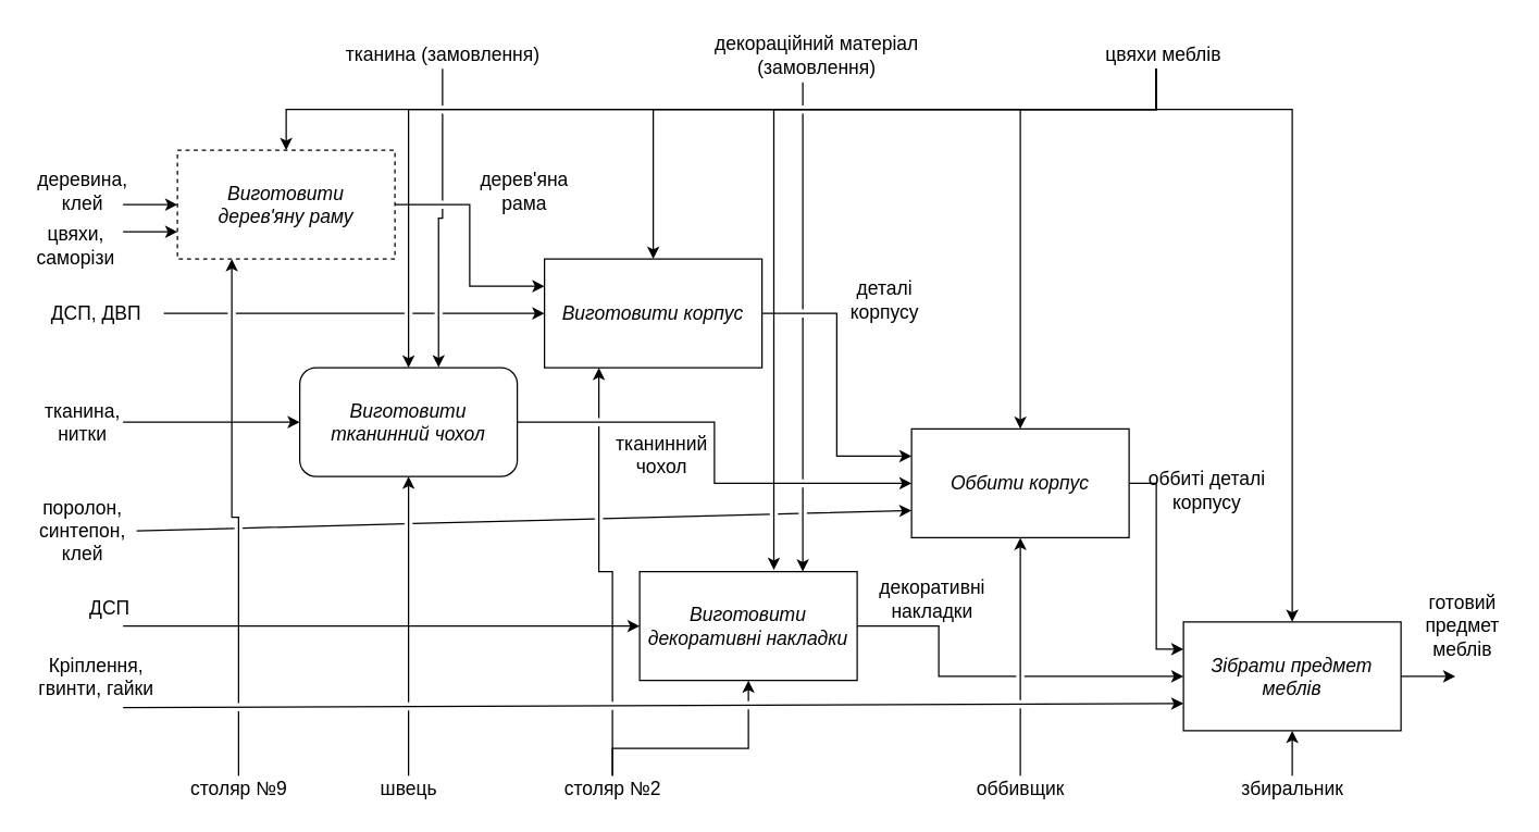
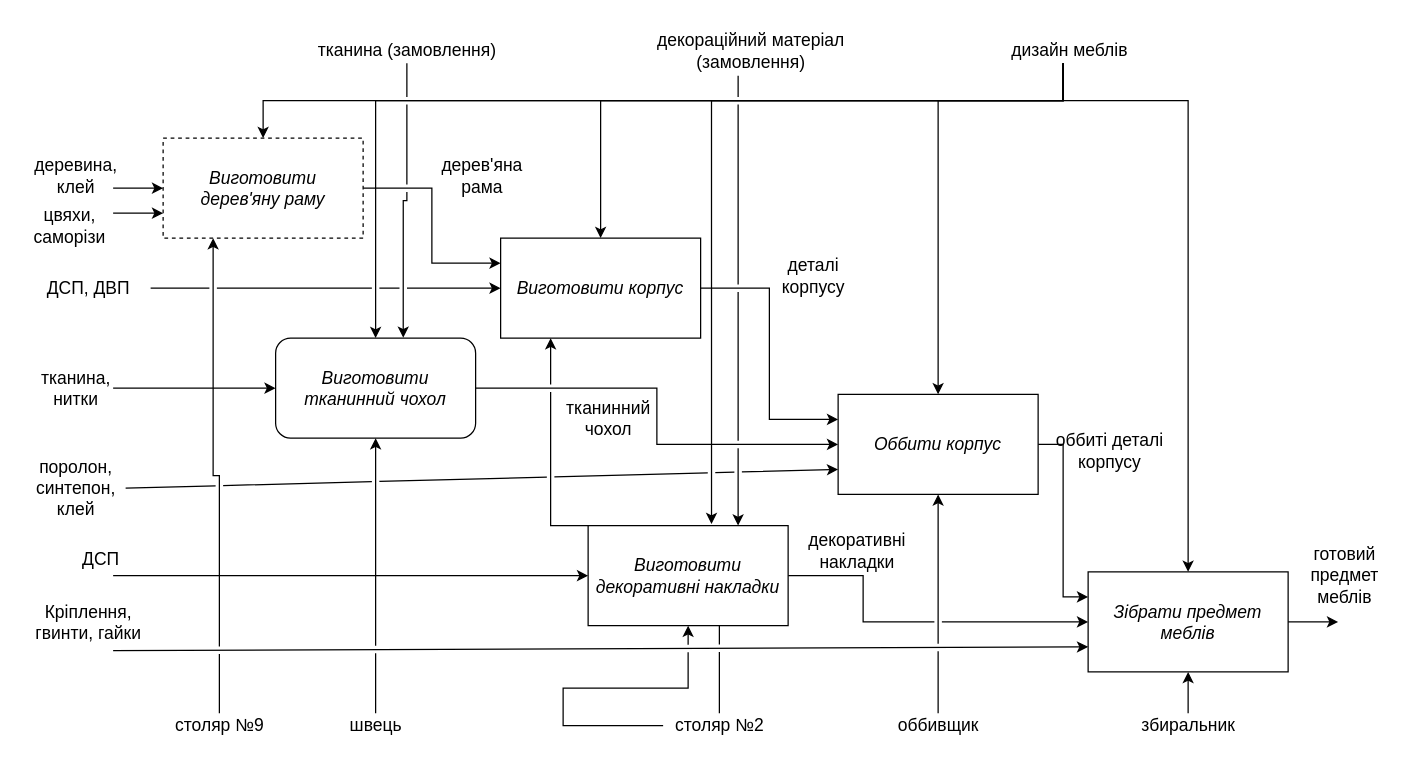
- <mxCell id="18" value="цвяхи меблів" style="text;html=1;align=center;verticalAlign=middle;resizable=0;points=[];autosize=1;strokeColor=none;fillColor=none;fontSize=14;" vertex="1" parent="1"><mxGeometry x="800" y="30" width="110" height="20" as="geometry" /></mxCell>
+ <mxCell id="18" value="дизайн меблів" style="text;html=1;align=center;verticalAlign=middle;resizable=0;points=[];autosize=1;strokeColor=none;fillColor=none;fontSize=14;" vertex="1" parent="1"><mxGeometry x="800" y="30" width="110" height="20" as="geometry" /></mxCell>
- <mxCell id="26" value="столяр №2" style="text;html=1;align=center;verticalAlign=middle;resizable=0;points=[];autosize=1;strokeColor=none;fillColor=none;fontSize=14;" vertex="1" parent="1"><mxGeometry x="405" y="570" width="90" height="20" as="geometry" /></mxCell>
+ <mxCell id="26" value="столяр №2" style="text;html=1;align=center;verticalAlign=middle;resizable=0;points=[];autosize=1;strokeColor=none;fillColor=none;fontSize=14;" vertex="1" parent="1"><mxGeometry x="530" y="570" width="90" height="20" as="geometry" /></mxCell>
